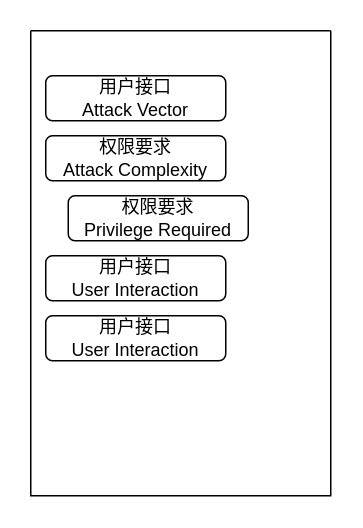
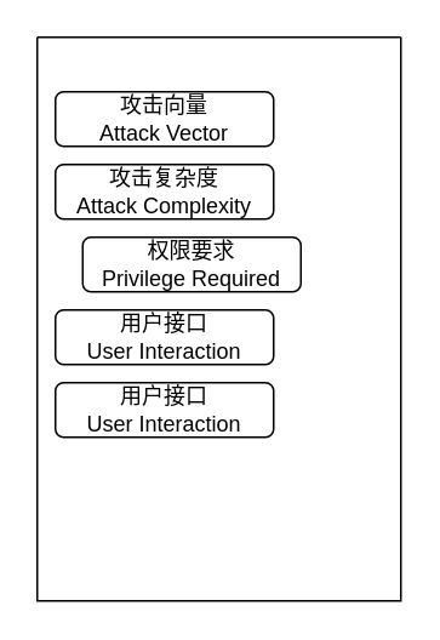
- <mxCell id="3" value="用户接口&lt;br&gt;Attack Vector" style="rounded=1;whiteSpace=wrap;html=1;" parent="2" vertex="1"><mxGeometry x="10" y="30" width="120" height="30" as="geometry" /></mxCell>
+ <mxCell id="3" value="攻击向量&lt;br&gt;Attack Vector" style="rounded=1;whiteSpace=wrap;html=1;" parent="2" vertex="1"><mxGeometry x="10" y="30" width="120" height="30" as="geometry" /></mxCell>
- <mxCell id="4" value="权限要求&lt;br&gt;Attack Complexity" style="rounded=1;whiteSpace=wrap;html=1;" parent="2" vertex="1"><mxGeometry x="10" y="70" width="120" height="30" as="geometry" /></mxCell>
+ <mxCell id="4" value="攻击复杂度&lt;br&gt;Attack Complexity" style="rounded=1;whiteSpace=wrap;html=1;" parent="2" vertex="1"><mxGeometry x="10" y="70" width="120" height="30" as="geometry" /></mxCell>
